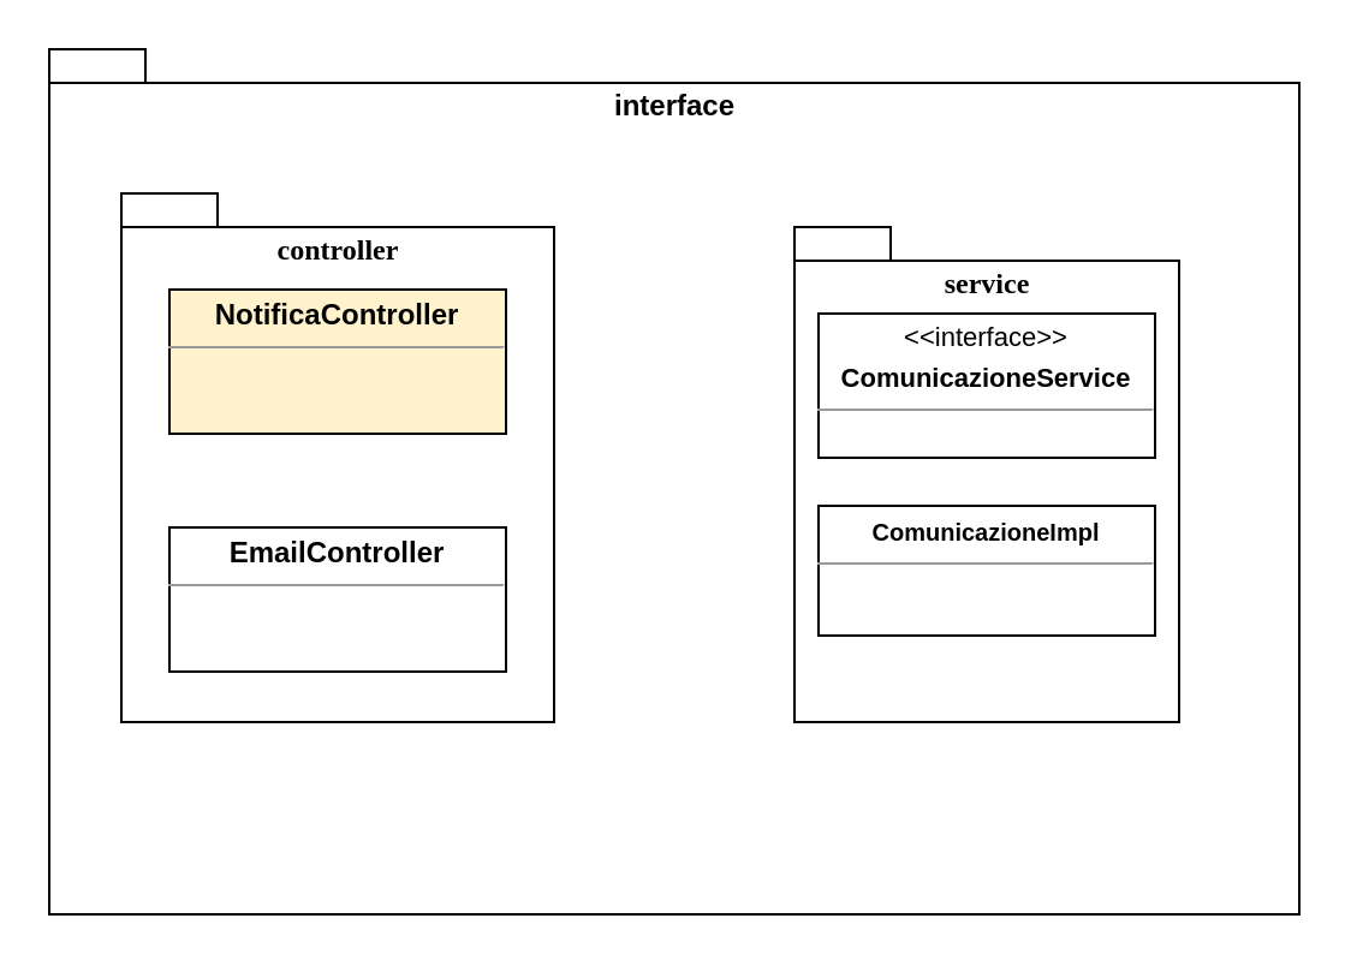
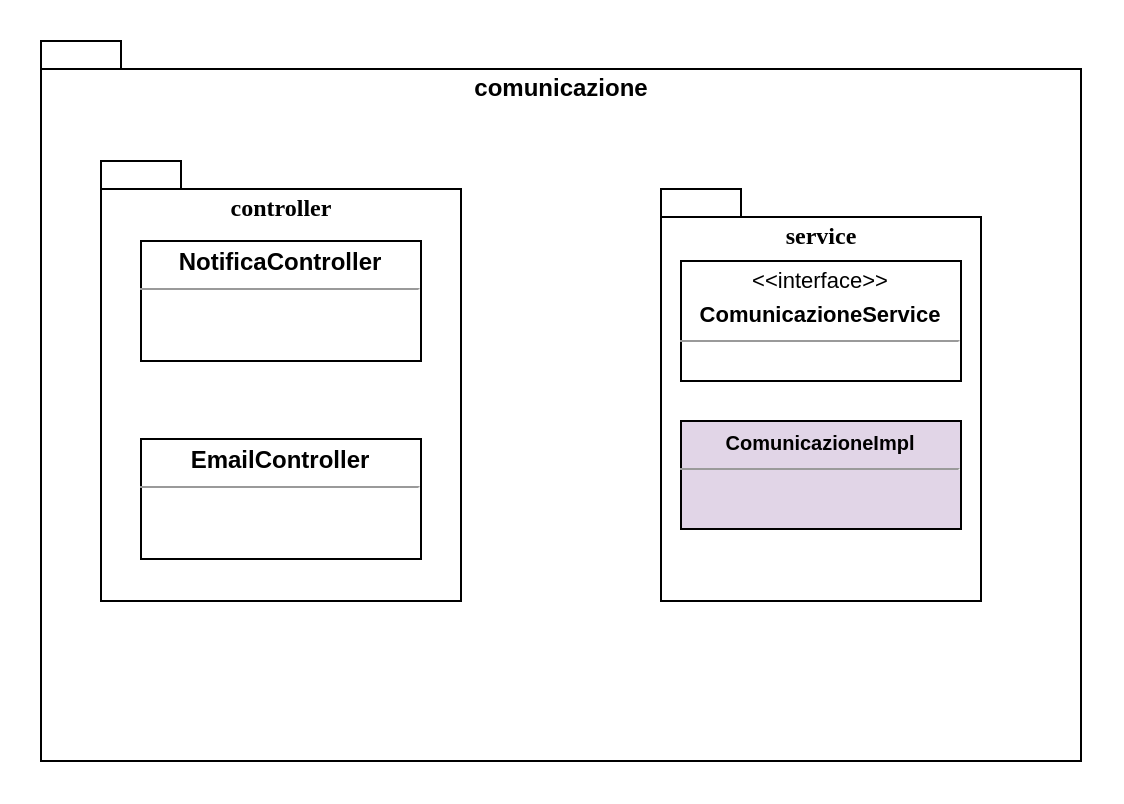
- <mxCell id="2" value="interface" style="shape=folder;fontStyle=1;spacingTop=10;tabWidth=40;tabHeight=14;tabPosition=left;html=1;verticalAlign=top;" parent="1" vertex="1"><mxGeometry x="20" y="20" width="520" height="360" as="geometry" /></mxCell>
+ <mxCell id="2" value="comunicazione" style="shape=folder;fontStyle=1;spacingTop=10;tabWidth=40;tabHeight=14;tabPosition=left;html=1;verticalAlign=top;" parent="1" vertex="1"><mxGeometry x="20" y="20" width="520" height="360" as="geometry" /></mxCell>
- <mxCell id="5" value="&lt;p style=&quot;margin:0px;margin-top:4px;text-align:center;&quot;&gt;&lt;b&gt;NotificaController&lt;/b&gt;&lt;/p&gt;&lt;hr size=&quot;1&quot;&gt;&lt;div style=&quot;height:2px;&quot;&gt;&lt;/div&gt;" style="verticalAlign=top;align=left;overflow=fill;fontSize=12;fontFamily=Helvetica;html=1;fillColor=#fff2cc;" parent="1" vertex="1"><mxGeometry x="70" y="120" width="140" height="60" as="geometry" /></mxCell>
+ <mxCell id="5" value="&lt;p style=&quot;margin:0px;margin-top:4px;text-align:center;&quot;&gt;&lt;b&gt;NotificaController&lt;/b&gt;&lt;/p&gt;&lt;hr size=&quot;1&quot;&gt;&lt;div style=&quot;height:2px;&quot;&gt;&lt;/div&gt;" style="verticalAlign=top;align=left;overflow=fill;fontSize=12;fontFamily=Helvetica;html=1;" parent="1" vertex="1"><mxGeometry x="70" y="120" width="140" height="60" as="geometry" /></mxCell>
- <mxCell id="8" value="&lt;p style=&quot;margin:0px;margin-top:4px;text-align:center;&quot;&gt;&lt;b&gt;&lt;font style=&quot;font-size: 10px;&quot;&gt;ComunicazioneImpl&lt;/font&gt;&lt;/b&gt;&lt;/p&gt;&lt;hr size=&quot;1&quot;&gt;&lt;div style=&quot;height:2px;&quot;&gt;&lt;/div&gt;" style="verticalAlign=top;align=left;overflow=fill;fontSize=12;fontFamily=Helvetica;html=1;" parent="1" vertex="1"><mxGeometry x="340" y="210" width="140" height="54" as="geometry" /></mxCell>
+ <mxCell id="8" value="&lt;p style=&quot;margin:0px;margin-top:4px;text-align:center;&quot;&gt;&lt;b&gt;&lt;font style=&quot;font-size: 10px;&quot;&gt;ComunicazioneImpl&lt;/font&gt;&lt;/b&gt;&lt;/p&gt;&lt;hr size=&quot;1&quot;&gt;&lt;div style=&quot;height:2px;&quot;&gt;&lt;/div&gt;" style="verticalAlign=top;align=left;overflow=fill;fontSize=12;fontFamily=Helvetica;html=1;fillColor=#e1d5e7;" parent="1" vertex="1"><mxGeometry x="340" y="210" width="140" height="54" as="geometry" /></mxCell>
